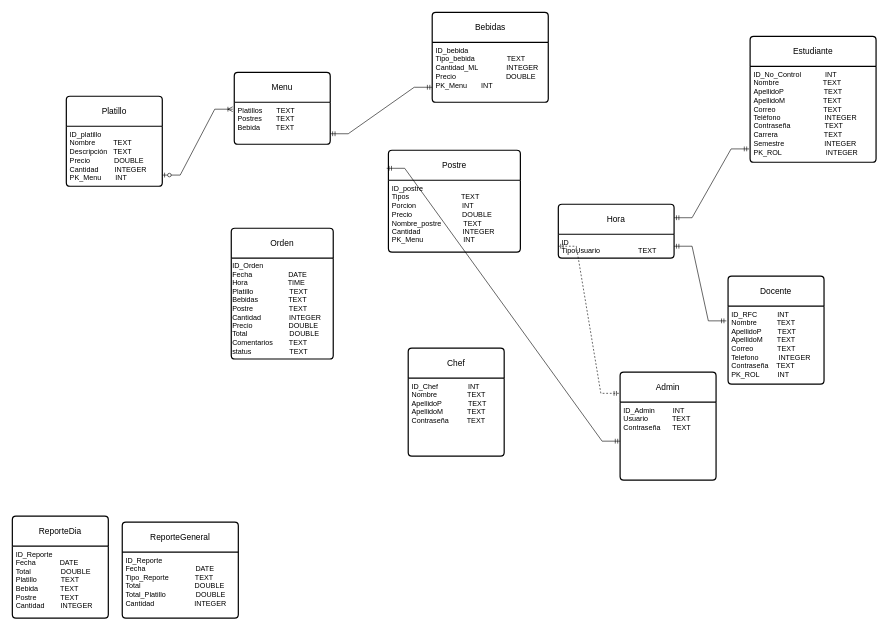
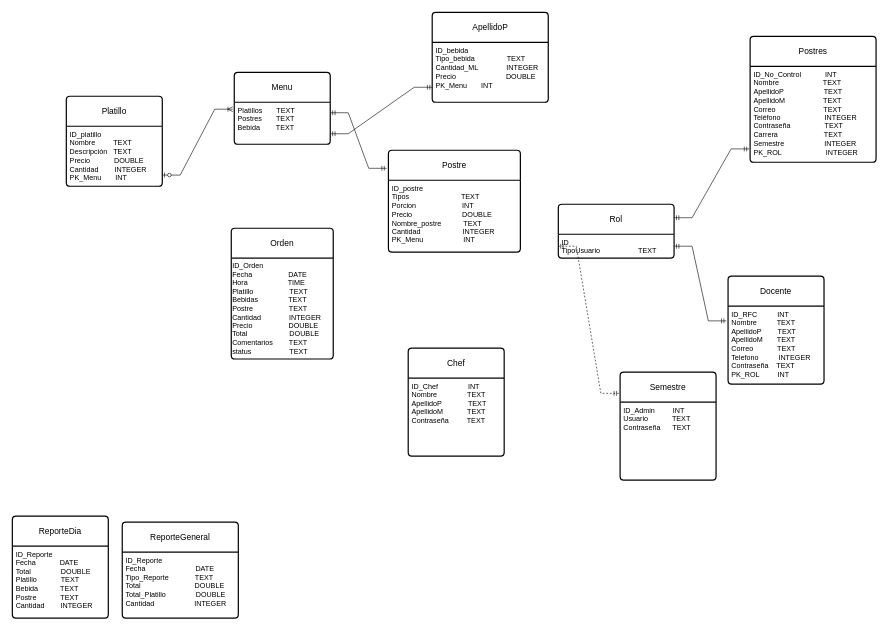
- <mxCell id="8" value="Bebidas" style="swimlane;childLayout=stackLayout;horizontal=1;startSize=50;horizontalStack=0;rounded=1;fontSize=14;fontStyle=0;strokeWidth=2;resizeParent=0;resizeLast=1;shadow=0;dashed=0;align=center;arcSize=4;whiteSpace=wrap;html=1;" parent="1" vertex="1"><mxGeometry x="720" y="20" width="193.5" height="150" as="geometry" /></mxCell>
+ <mxCell id="8" value="ApellidoP" style="swimlane;childLayout=stackLayout;horizontal=1;startSize=50;horizontalStack=0;rounded=1;fontSize=14;fontStyle=0;strokeWidth=2;resizeParent=0;resizeLast=1;shadow=0;dashed=0;align=center;arcSize=4;whiteSpace=wrap;html=1;" parent="1" vertex="1"><mxGeometry x="720" y="20" width="193.5" height="150" as="geometry" /></mxCell>
- <mxCell id="14" value="&lt;div&gt;Estudiante&lt;/div&gt;" style="swimlane;childLayout=stackLayout;horizontal=1;startSize=50;horizontalStack=0;rounded=1;fontSize=14;fontStyle=0;strokeWidth=2;resizeParent=0;resizeLast=1;shadow=0;dashed=0;align=center;arcSize=4;whiteSpace=wrap;html=1;" parent="1" vertex="1"><mxGeometry x="1250" y="60" width="210" height="210" as="geometry" /></mxCell>
+ <mxCell id="14" value="&lt;div&gt;Postres&lt;/div&gt;" style="swimlane;childLayout=stackLayout;horizontal=1;startSize=50;horizontalStack=0;rounded=1;fontSize=14;fontStyle=0;strokeWidth=2;resizeParent=0;resizeLast=1;shadow=0;dashed=0;align=center;arcSize=4;whiteSpace=wrap;html=1;" parent="1" vertex="1"><mxGeometry x="1250" y="60" width="210" height="210" as="geometry" /></mxCell>
- <mxCell id="12" value="Hora" style="swimlane;childLayout=stackLayout;horizontal=1;startSize=50;horizontalStack=0;rounded=1;fontSize=14;fontStyle=0;strokeWidth=2;resizeParent=0;resizeLast=1;shadow=0;dashed=0;align=center;arcSize=4;whiteSpace=wrap;html=1;" parent="1" vertex="1"><mxGeometry x="930.25" y="340" width="193" height="90" as="geometry" /></mxCell>
+ <mxCell id="12" value="Rol" style="swimlane;childLayout=stackLayout;horizontal=1;startSize=50;horizontalStack=0;rounded=1;fontSize=14;fontStyle=0;strokeWidth=2;resizeParent=0;resizeLast=1;shadow=0;dashed=0;align=center;arcSize=4;whiteSpace=wrap;html=1;" parent="1" vertex="1"><mxGeometry x="930.25" y="340" width="193" height="90" as="geometry" /></mxCell>
- <mxCell id="30" value="" style="edgeStyle=entityRelationEdgeStyle;fontSize=12;html=1;endArrow=ERmandOne;startArrow=ERmandOne;rounded=0;exitX=-0.013;exitY=0.177;exitDx=0;exitDy=0;exitPerimeter=0;" edge="1" parent="1" source="18" target="26"><mxGeometry width="100" height="100" relative="1" as="geometry"><mxPoint x="610" y="380" as="sourcePoint" /><mxPoint x="710" y="280" as="targetPoint" /></mxGeometry></mxCell>
+ <mxCell id="30" value="" style="edgeStyle=entityRelationEdgeStyle;fontSize=12;html=1;endArrow=ERmandOne;startArrow=ERmandOne;rounded=0;entryX=1;entryY=0.25;entryDx=0;entryDy=0;exitX=-0.013;exitY=0.177;exitDx=0;exitDy=0;exitPerimeter=0;" edge="1" parent="1" source="18" target="7"><mxGeometry width="100" height="100" relative="1" as="geometry"><mxPoint x="610" y="380" as="sourcePoint" /><mxPoint x="710" y="280" as="targetPoint" /></mxGeometry></mxCell>
- <mxCell id="25" value="&lt;div&gt;Admin&lt;/div&gt;" style="swimlane;childLayout=stackLayout;horizontal=1;startSize=50;horizontalStack=0;rounded=1;fontSize=14;fontStyle=0;strokeWidth=2;resizeParent=0;resizeLast=1;shadow=0;dashed=0;align=center;arcSize=4;whiteSpace=wrap;html=1;" vertex="1" parent="1"><mxGeometry x="1033.25" y="620" width="160" height="180" as="geometry" /></mxCell>
+ <mxCell id="25" value="&lt;div&gt;Semestre&lt;/div&gt;" style="swimlane;childLayout=stackLayout;horizontal=1;startSize=50;horizontalStack=0;rounded=1;fontSize=14;fontStyle=0;strokeWidth=2;resizeParent=0;resizeLast=1;shadow=0;dashed=0;align=center;arcSize=4;whiteSpace=wrap;html=1;" vertex="1" parent="1"><mxGeometry x="1033.25" y="620" width="160" height="180" as="geometry" /></mxCell>
